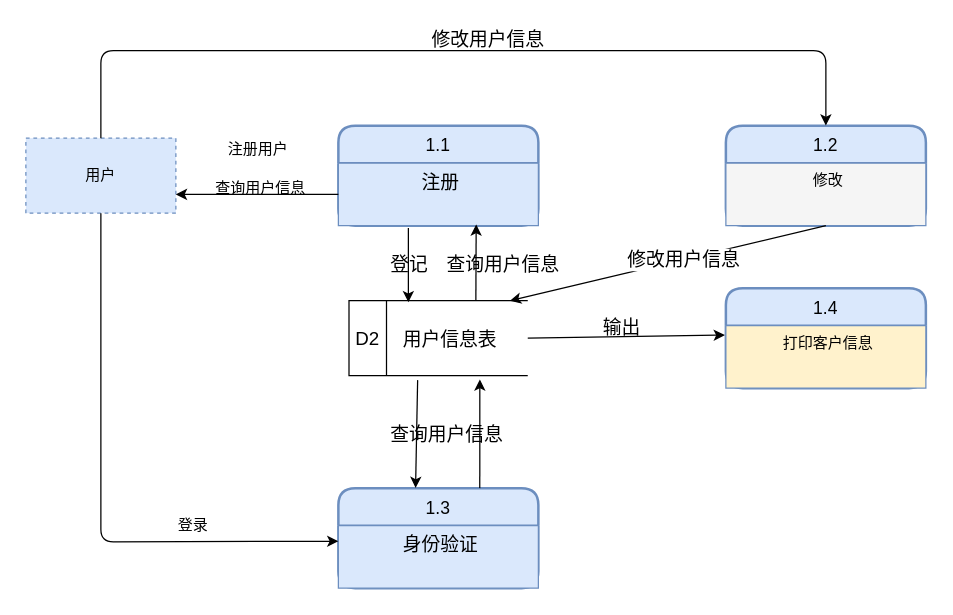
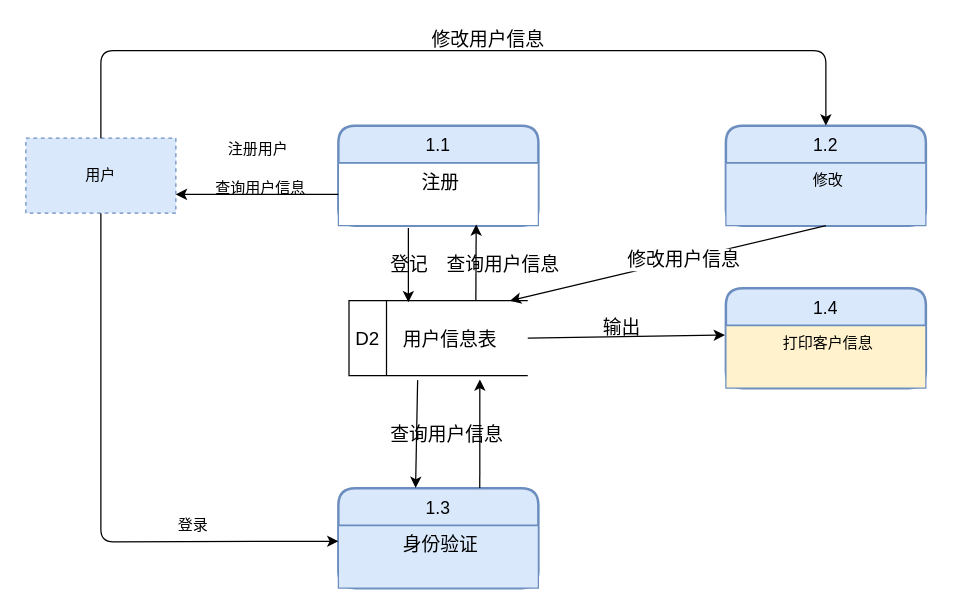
- <mxCell id="4" value="注册" style="align=center;strokeColor=#6c8ebf;fillColor=#dae8fc;spacingLeft=4;fontSize=15;verticalAlign=top;resizable=0;rotatable=0;part=1;" parent="3" vertex="1"><mxGeometry y="30" width="160" height="50" as="geometry" /></mxCell>
+ <mxCell id="4" value="注册" style="align=center;strokeColor=#6c8ebf;fillColor=#ffffff;spacingLeft=4;fontSize=15;verticalAlign=top;resizable=0;rotatable=0;part=1;" parent="3" vertex="1"><mxGeometry y="30" width="160" height="50" as="geometry" /></mxCell>
- <mxCell id="9" value="修改" style="align=center;strokeColor=#6c8ebf;fillColor=#f5f5f5;spacingLeft=4;fontSize=12;verticalAlign=top;resizable=0;rotatable=0;part=1;" parent="8" vertex="1"><mxGeometry y="30" width="160" height="50" as="geometry" /></mxCell>
+ <mxCell id="9" value="修改" style="align=center;strokeColor=#6c8ebf;fillColor=#dae8fc;spacingLeft=4;fontSize=12;verticalAlign=top;resizable=0;rotatable=0;part=1;" parent="8" vertex="1"><mxGeometry y="30" width="160" height="50" as="geometry" /></mxCell>
